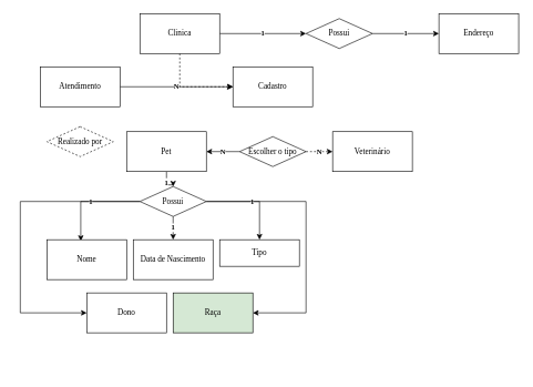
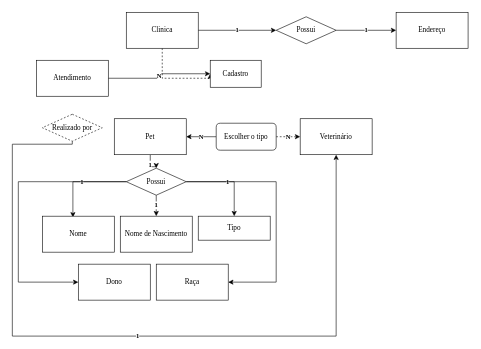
- <mxCell id="6" value="Cadastro" style="rounded=0;whiteSpace=wrap;html=1;fontFamily=Times New Roman;" vertex="1" parent="1"><mxGeometry x="350" y="100" width="120" height="60" as="geometry" /></mxCell>
+ <mxCell id="6" value="Cadastro" style="rounded=0;whiteSpace=wrap;html=1;fontFamily=Times New Roman;" vertex="1" parent="1"><mxGeometry x="350" y="100" width="85" height="45" as="geometry" /></mxCell>
- <mxCell id="13" value="Escolher o tipo" style="rhombus;whiteSpace=wrap;html=1;fontFamily=Times New Roman;" vertex="1" parent="1"><mxGeometry x="360" y="205" width="100" height="45" as="geometry" /></mxCell>
+ <mxCell id="13" value="Escolher o tipo" style="whiteSpace=wrap;html=1;fontFamily=Times New Roman;rounded=1;" vertex="1" parent="1"><mxGeometry x="360" y="205" width="100" height="45" as="geometry" /></mxCell>
- <mxCell id="24" value="Data de Nascimento" style="rounded=0;whiteSpace=wrap;html=1;fontFamily=Times New Roman;" vertex="1" parent="1"><mxGeometry x="200" y="360" width="120" height="60" as="geometry" /></mxCell>
+ <mxCell id="24" value="Nome de Nascimento" style="rounded=0;whiteSpace=wrap;html=1;fontFamily=Times New Roman;" vertex="1" parent="1"><mxGeometry x="200" y="360" width="120" height="60" as="geometry" /></mxCell>
- <mxCell id="21" value="Raça" style="rounded=0;whiteSpace=wrap;html=1;fontFamily=Times New Roman;fillColor=#d5e8d4;" vertex="1" parent="1"><mxGeometry x="260" y="440" width="120" height="60" as="geometry" /></mxCell>
+ <mxCell id="21" value="Raça" style="rounded=0;whiteSpace=wrap;html=1;fontFamily=Times New Roman;" vertex="1" parent="1"><mxGeometry x="260" y="440" width="120" height="60" as="geometry" /></mxCell>
+ <mxCell id="28" value="&lt;b&gt;1&lt;/b&gt;" style="edgeStyle=orthogonalEdgeStyle;rounded=0;orthogonalLoop=1;jettySize=auto;html=1;entryX=0.5;entryY=1;entryDx=0;entryDy=0;fontFamily=Times New Roman;" edge="1" parent="1" source="29" target="11"><mxGeometry relative="1" as="geometry"><Array as="points"><mxPoint x="120" y="240" /><mxPoint x="20" y="240" /><mxPoint x="20" y="560" /><mxPoint x="560" y="560" /></Array></mxGeometry></mxCell>
